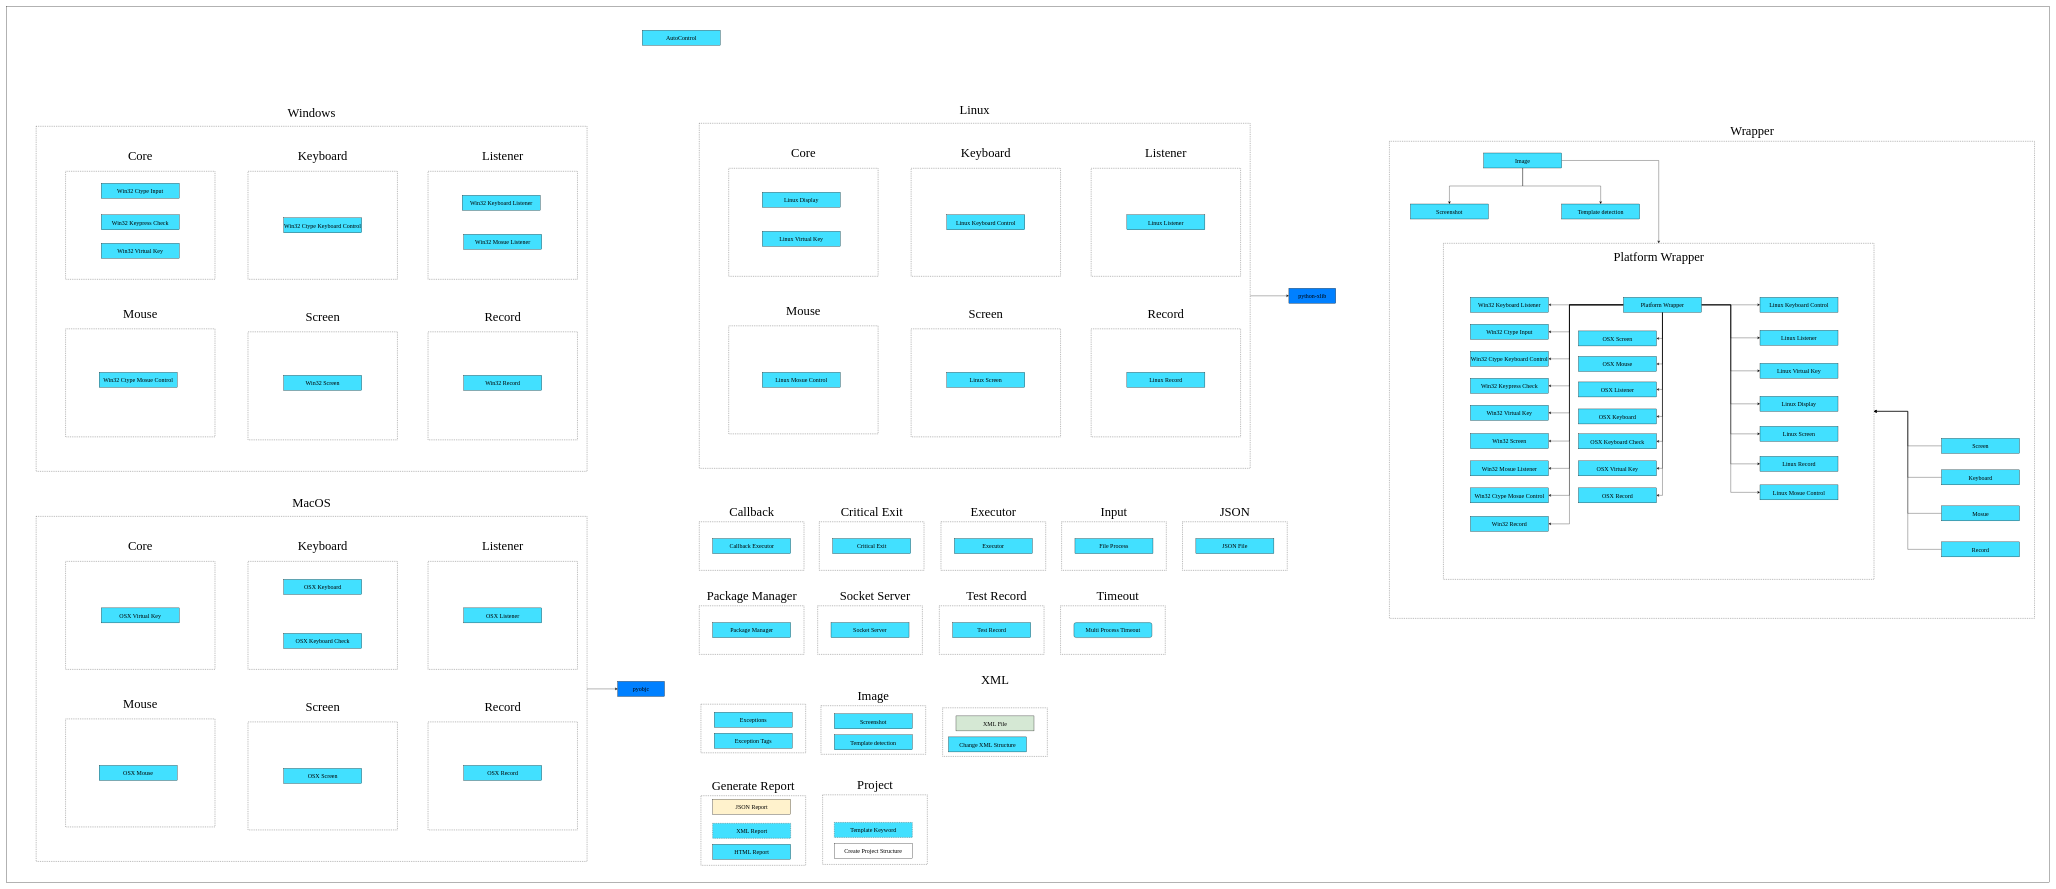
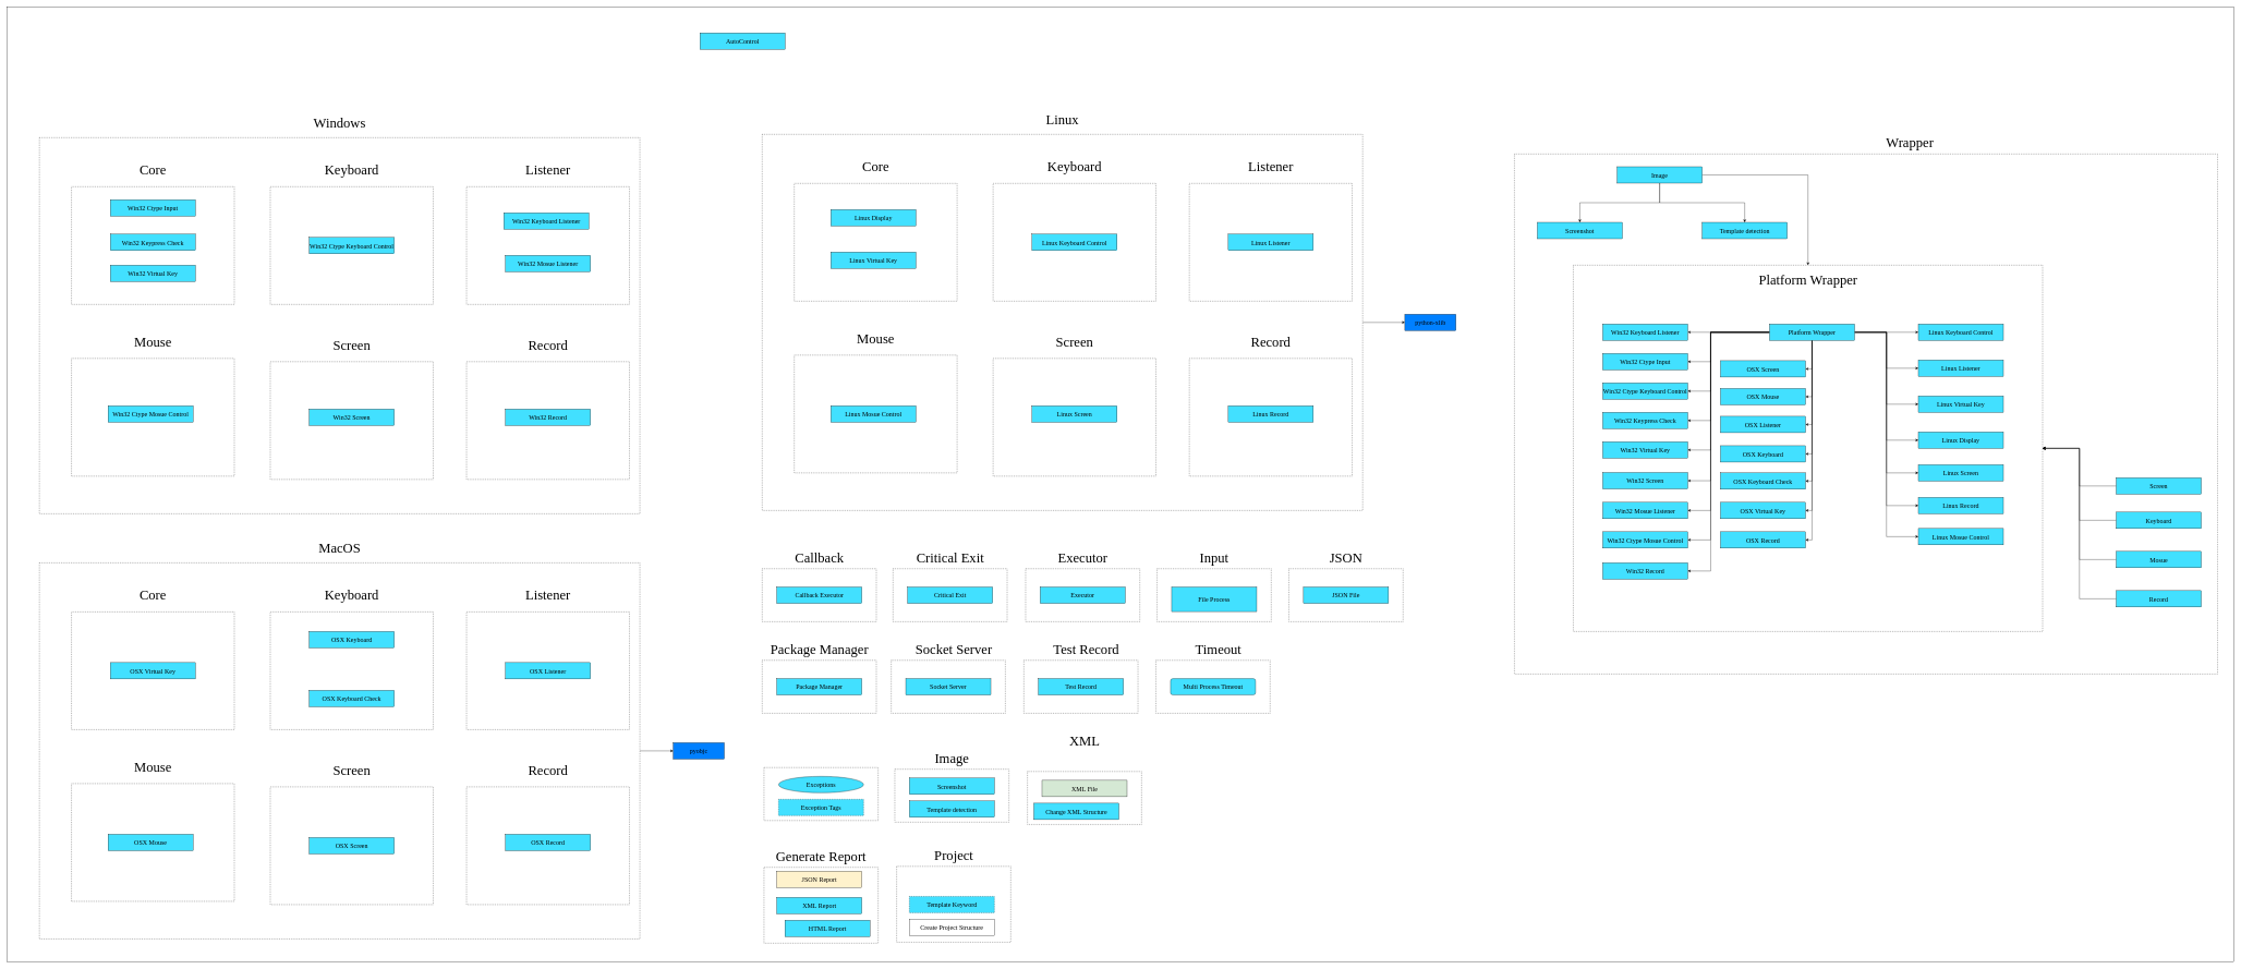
- <mxCell id="87" value="File Process" style="rounded=0;whiteSpace=wrap;html=1;fillColor=#42E0FF;fontFamily=Times New Roman;fontSize=20;" vertex="1" parent="1"><mxGeometry x="3582" y="1794" width="260" height="50" as="geometry" /></mxCell>
+ <mxCell id="87" value="File Process" style="rounded=0;whiteSpace=wrap;html=1;fillColor=#42E0FF;fontFamily=Times New Roman;fontSize=20;" vertex="1" parent="1"><mxGeometry x="3582" y="1794" width="260" height="75" as="geometry" /></mxCell>
- <mxCell id="80" value="Exceptions" style="rounded=0;whiteSpace=wrap;html=1;fillColor=#42E0FF;fontFamily=Times New Roman;fontSize=20;" vertex="1" parent="1"><mxGeometry x="2380" y="2373" width="260" height="50" as="geometry" /></mxCell>
+ <mxCell id="80" value="Exceptions" style="ellipse;whiteSpace=wrap;html=1;fillColor=#42E0FF;fontFamily=Times New Roman;fontSize=20;" vertex="1" parent="1"><mxGeometry x="2380" y="2373" width="260" height="50" as="geometry" /></mxCell>
- <mxCell id="81" value="Exception Tags" style="rounded=0;whiteSpace=wrap;html=1;fillColor=#42E0FF;fontFamily=Times New Roman;fontSize=20;" vertex="1" parent="1"><mxGeometry x="2380" y="2443" width="260" height="50" as="geometry" /></mxCell>
+ <mxCell id="81" value="Exception Tags" style="rounded=0;whiteSpace=wrap;html=1;fillColor=#42E0FF;fontFamily=Times New Roman;fontSize=20;dashed=1;" vertex="1" parent="1"><mxGeometry x="2380" y="2443" width="260" height="50" as="geometry" /></mxCell>
- <mxCell id="91" value="XML Report" style="rounded=0;whiteSpace=wrap;html=1;fillColor=#42E0FF;fontFamily=Times New Roman;fontSize=20;dashed=1;" vertex="1" parent="1"><mxGeometry x="2374.5" y="2743" width="260" height="50" as="geometry" /></mxCell>
+ <mxCell id="91" value="XML Report" style="rounded=0;whiteSpace=wrap;html=1;fillColor=#42E0FF;fontFamily=Times New Roman;fontSize=20;" vertex="1" parent="1"><mxGeometry x="2374.5" y="2743" width="260" height="50" as="geometry" /></mxCell>
- <mxCell id="92" value="HTML Report" style="rounded=0;whiteSpace=wrap;html=1;fillColor=#42E0FF;fontFamily=Times New Roman;fontSize=20;" vertex="1" parent="1"><mxGeometry x="2374.5" y="2813" width="260" height="50" as="geometry" /></mxCell>
+ <mxCell id="92" value="HTML Report" style="rounded=0;whiteSpace=wrap;html=1;fillColor=#42E0FF;fontFamily=Times New Roman;fontSize=20;" vertex="1" parent="1"><mxGeometry x="2399.5" y="2813" width="260" height="50" as="geometry" /></mxCell>
